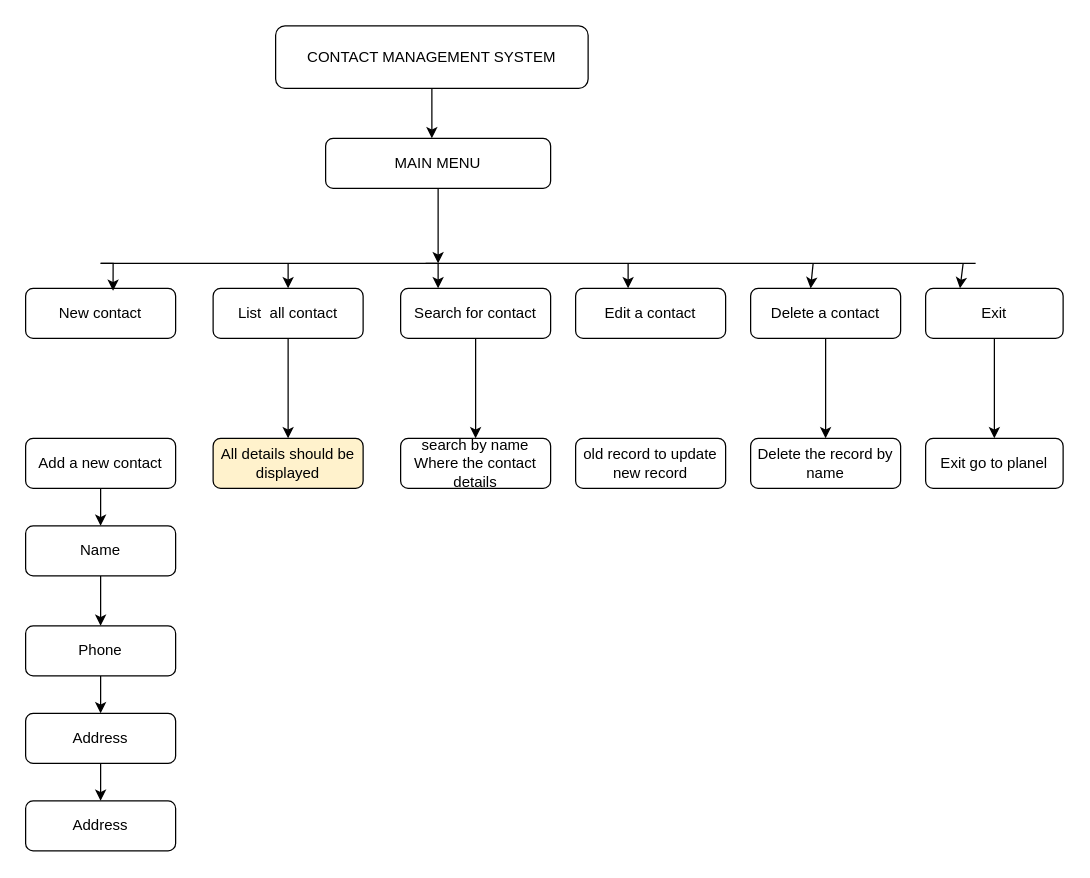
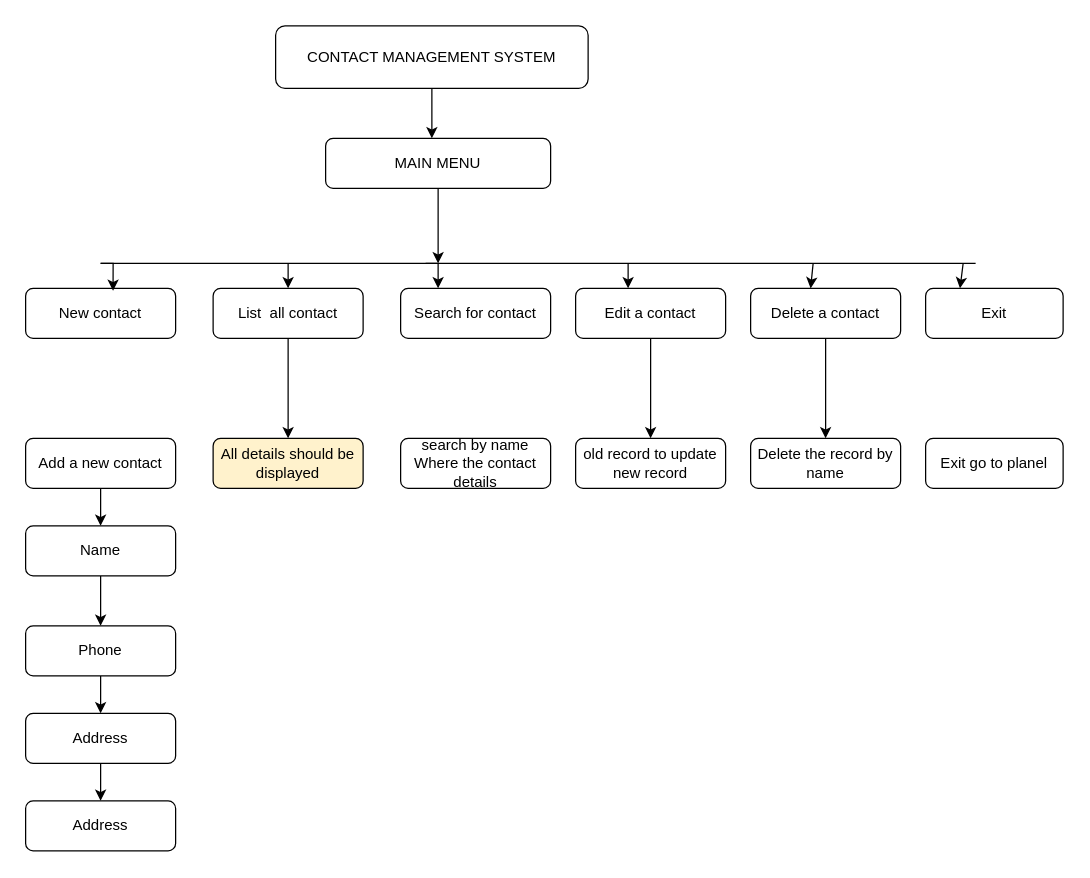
- <mxCell id="10" value="" style="edgeStyle=orthogonalEdgeStyle;rounded=0;orthogonalLoop=1;jettySize=auto;html=1;" edge="1" parent="1" source="11" target="27"><mxGeometry relative="1" as="geometry" /></mxCell>
+ <mxCell id="12" value="" style="edgeStyle=orthogonalEdgeStyle;rounded=0;orthogonalLoop=1;jettySize=auto;html=1;" edge="1" parent="1" source="13" target="28"><mxGeometry relative="1" as="geometry" /></mxCell>
- <mxCell id="16" value="" style="edgeStyle=orthogonalEdgeStyle;rounded=0;orthogonalLoop=1;jettySize=auto;html=1;" edge="1" parent="1" source="17" target="30"><mxGeometry relative="1" as="geometry" /></mxCell>
